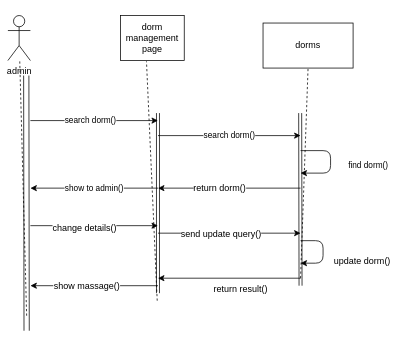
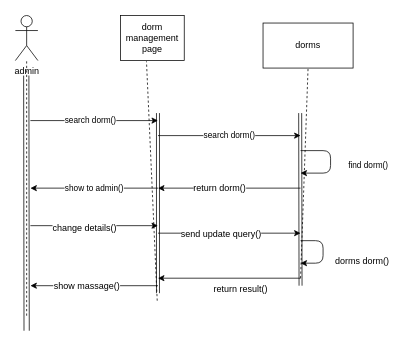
- <mxCell id="2" value="admin" style="shape=umlActor;verticalLabelPosition=bottom;labelBackgroundColor=#ffffff;verticalAlign=top;html=1;outlineConnect=0;" parent="1" vertex="1"><mxGeometry x="10" y="20" width="30" height="60" as="geometry" /></mxCell>
+ <mxCell id="2" value="admin" style="shape=umlActor;verticalLabelPosition=bottom;labelBackgroundColor=#ffffff;verticalAlign=top;html=1;outlineConnect=0;" parent="1" vertex="1"><mxGeometry x="20" y="20" width="30" height="60" as="geometry" /></mxCell>
- <mxCell id="22" value="update dorm()" style="text;html=1;align=center;verticalAlign=middle;resizable=0;points=[];;autosize=1;" parent="1" vertex="1"><mxGeometry x="437" y="337" width="90" height="20" as="geometry" /></mxCell>
+ <mxCell id="22" value="dorms dorm()" style="text;html=1;align=center;verticalAlign=middle;resizable=0;points=[];;autosize=1;" parent="1" vertex="1"><mxGeometry x="437" y="337" width="90" height="20" as="geometry" /></mxCell>
